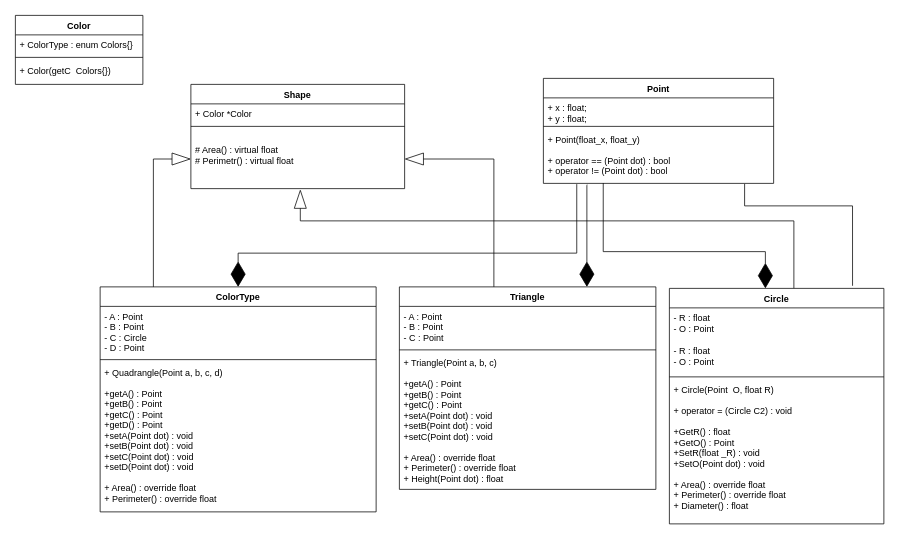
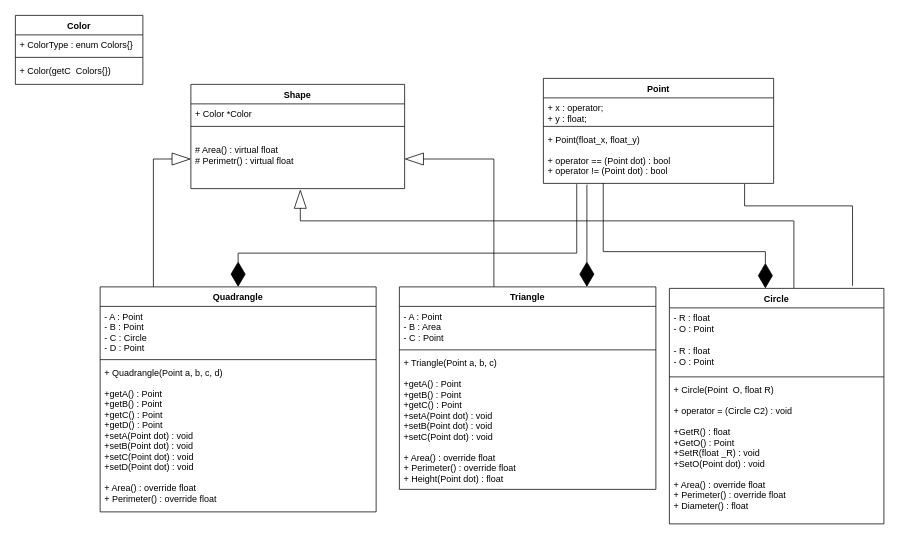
- <mxCell id="3" value="+ x : float;&#10;+ y : float;" style="text;strokeColor=none;fillColor=none;align=left;verticalAlign=top;spacingLeft=4;spacingRight=4;overflow=hidden;rotatable=0;points=[[0,0.5],[1,0.5]];portConstraint=eastwest;" vertex="1" parent="2"><mxGeometry y="26" width="307" height="34" as="geometry" /></mxCell>
+ <mxCell id="3" value="+ x : operator;&#10;+ y : float;" style="text;strokeColor=none;fillColor=none;align=left;verticalAlign=top;spacingLeft=4;spacingRight=4;overflow=hidden;rotatable=0;points=[[0,0.5],[1,0.5]];portConstraint=eastwest;" vertex="1" parent="2"><mxGeometry y="26" width="307" height="34" as="geometry" /></mxCell>
- <mxCell id="8" value="ColorType" style="swimlane;fontStyle=1;align=center;verticalAlign=top;childLayout=stackLayout;horizontal=1;startSize=26;horizontalStack=0;resizeParent=1;resizeParentMax=0;resizeLast=0;collapsible=1;marginBottom=0;" vertex="1" parent="1"><mxGeometry x="133" y="382" width="368" height="300" as="geometry"><mxRectangle x="20" y="360" width="100" height="26" as="alternateBounds" /></mxGeometry></mxCell>
+ <mxCell id="8" value="Quadrangle" style="swimlane;fontStyle=1;align=center;verticalAlign=top;childLayout=stackLayout;horizontal=1;startSize=26;horizontalStack=0;resizeParent=1;resizeParentMax=0;resizeLast=0;collapsible=1;marginBottom=0;" vertex="1" parent="1"><mxGeometry x="133" y="382" width="368" height="300" as="geometry"><mxRectangle x="20" y="360" width="100" height="26" as="alternateBounds" /></mxGeometry></mxCell>
- <mxCell id="15" value="- A : Point&#10;- B : Point&#10;- C : Point" style="text;strokeColor=none;fillColor=none;align=left;verticalAlign=top;spacingLeft=4;spacingRight=4;overflow=hidden;rotatable=0;points=[[0,0.5],[1,0.5]];portConstraint=eastwest;" vertex="1" parent="14"><mxGeometry y="26" width="342" height="54" as="geometry" /></mxCell>
+ <mxCell id="15" value="- A : Point&#10;- B : Area&#10;- C : Point" style="text;strokeColor=none;fillColor=none;align=left;verticalAlign=top;spacingLeft=4;spacingRight=4;overflow=hidden;rotatable=0;points=[[0,0.5],[1,0.5]];portConstraint=eastwest;" vertex="1" parent="14"><mxGeometry y="26" width="342" height="54" as="geometry" /></mxCell>
